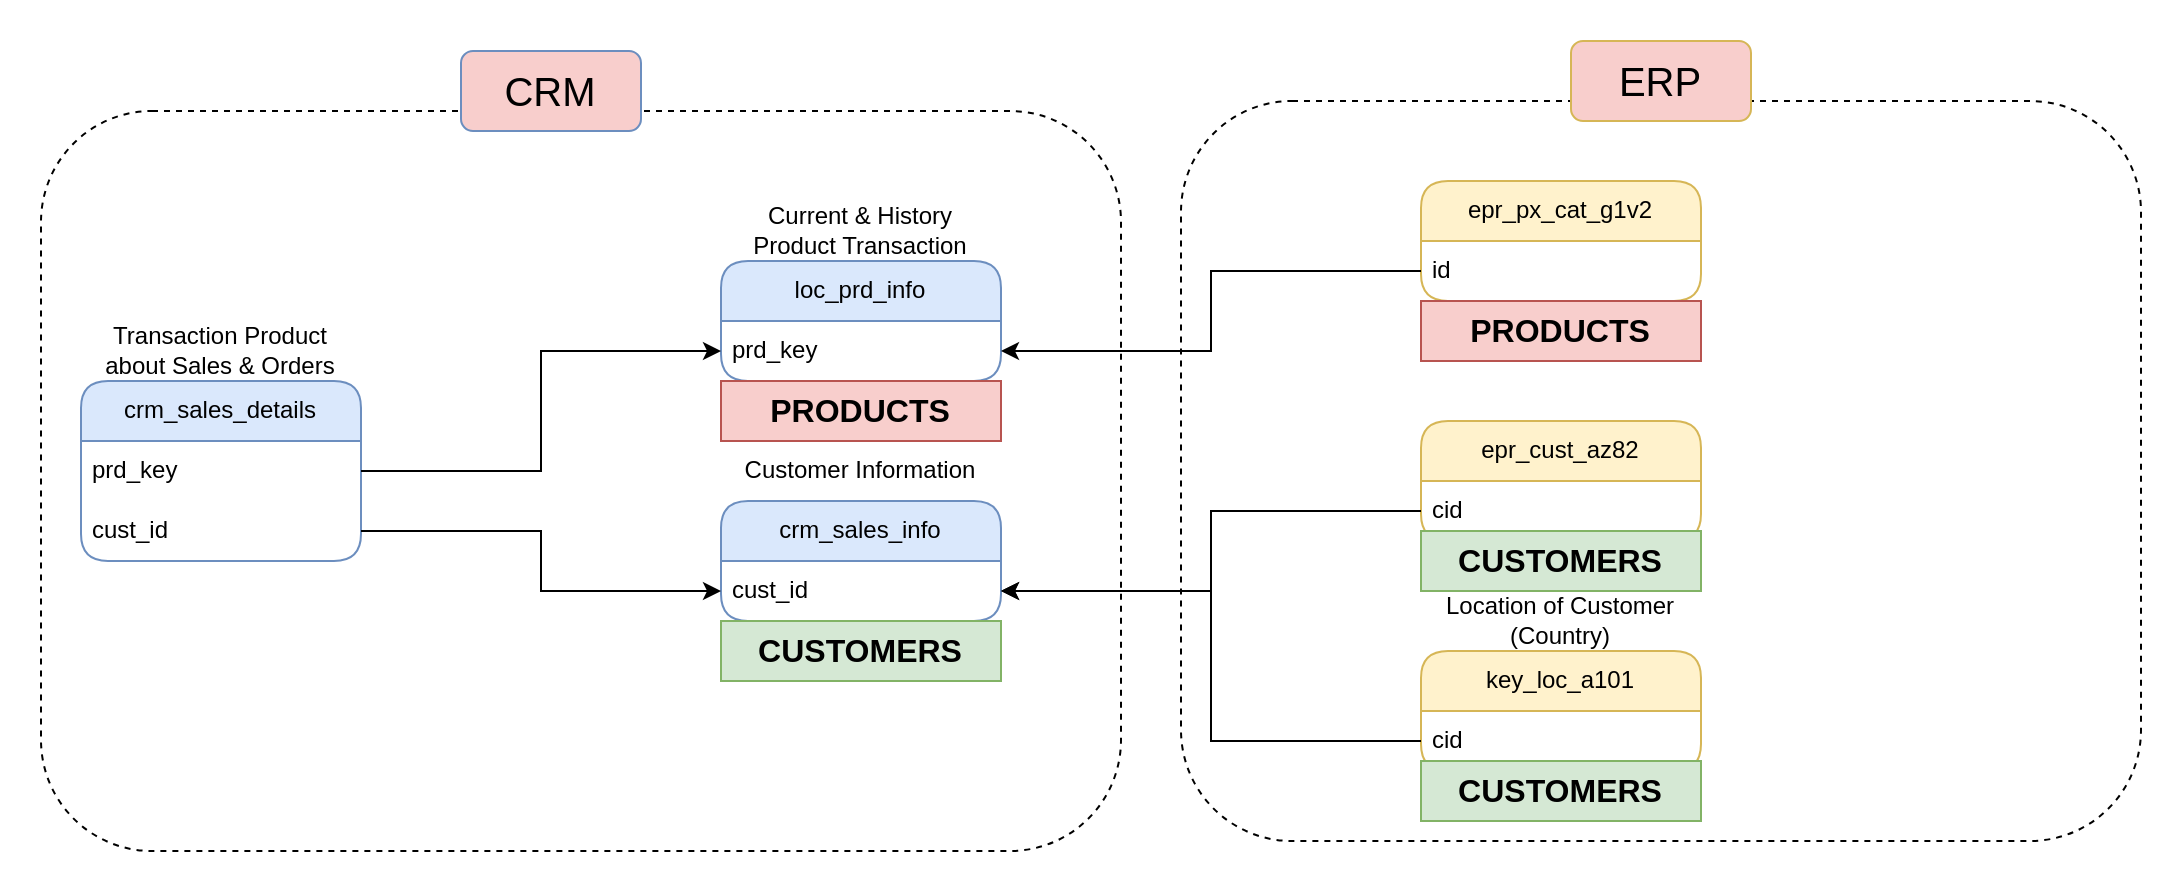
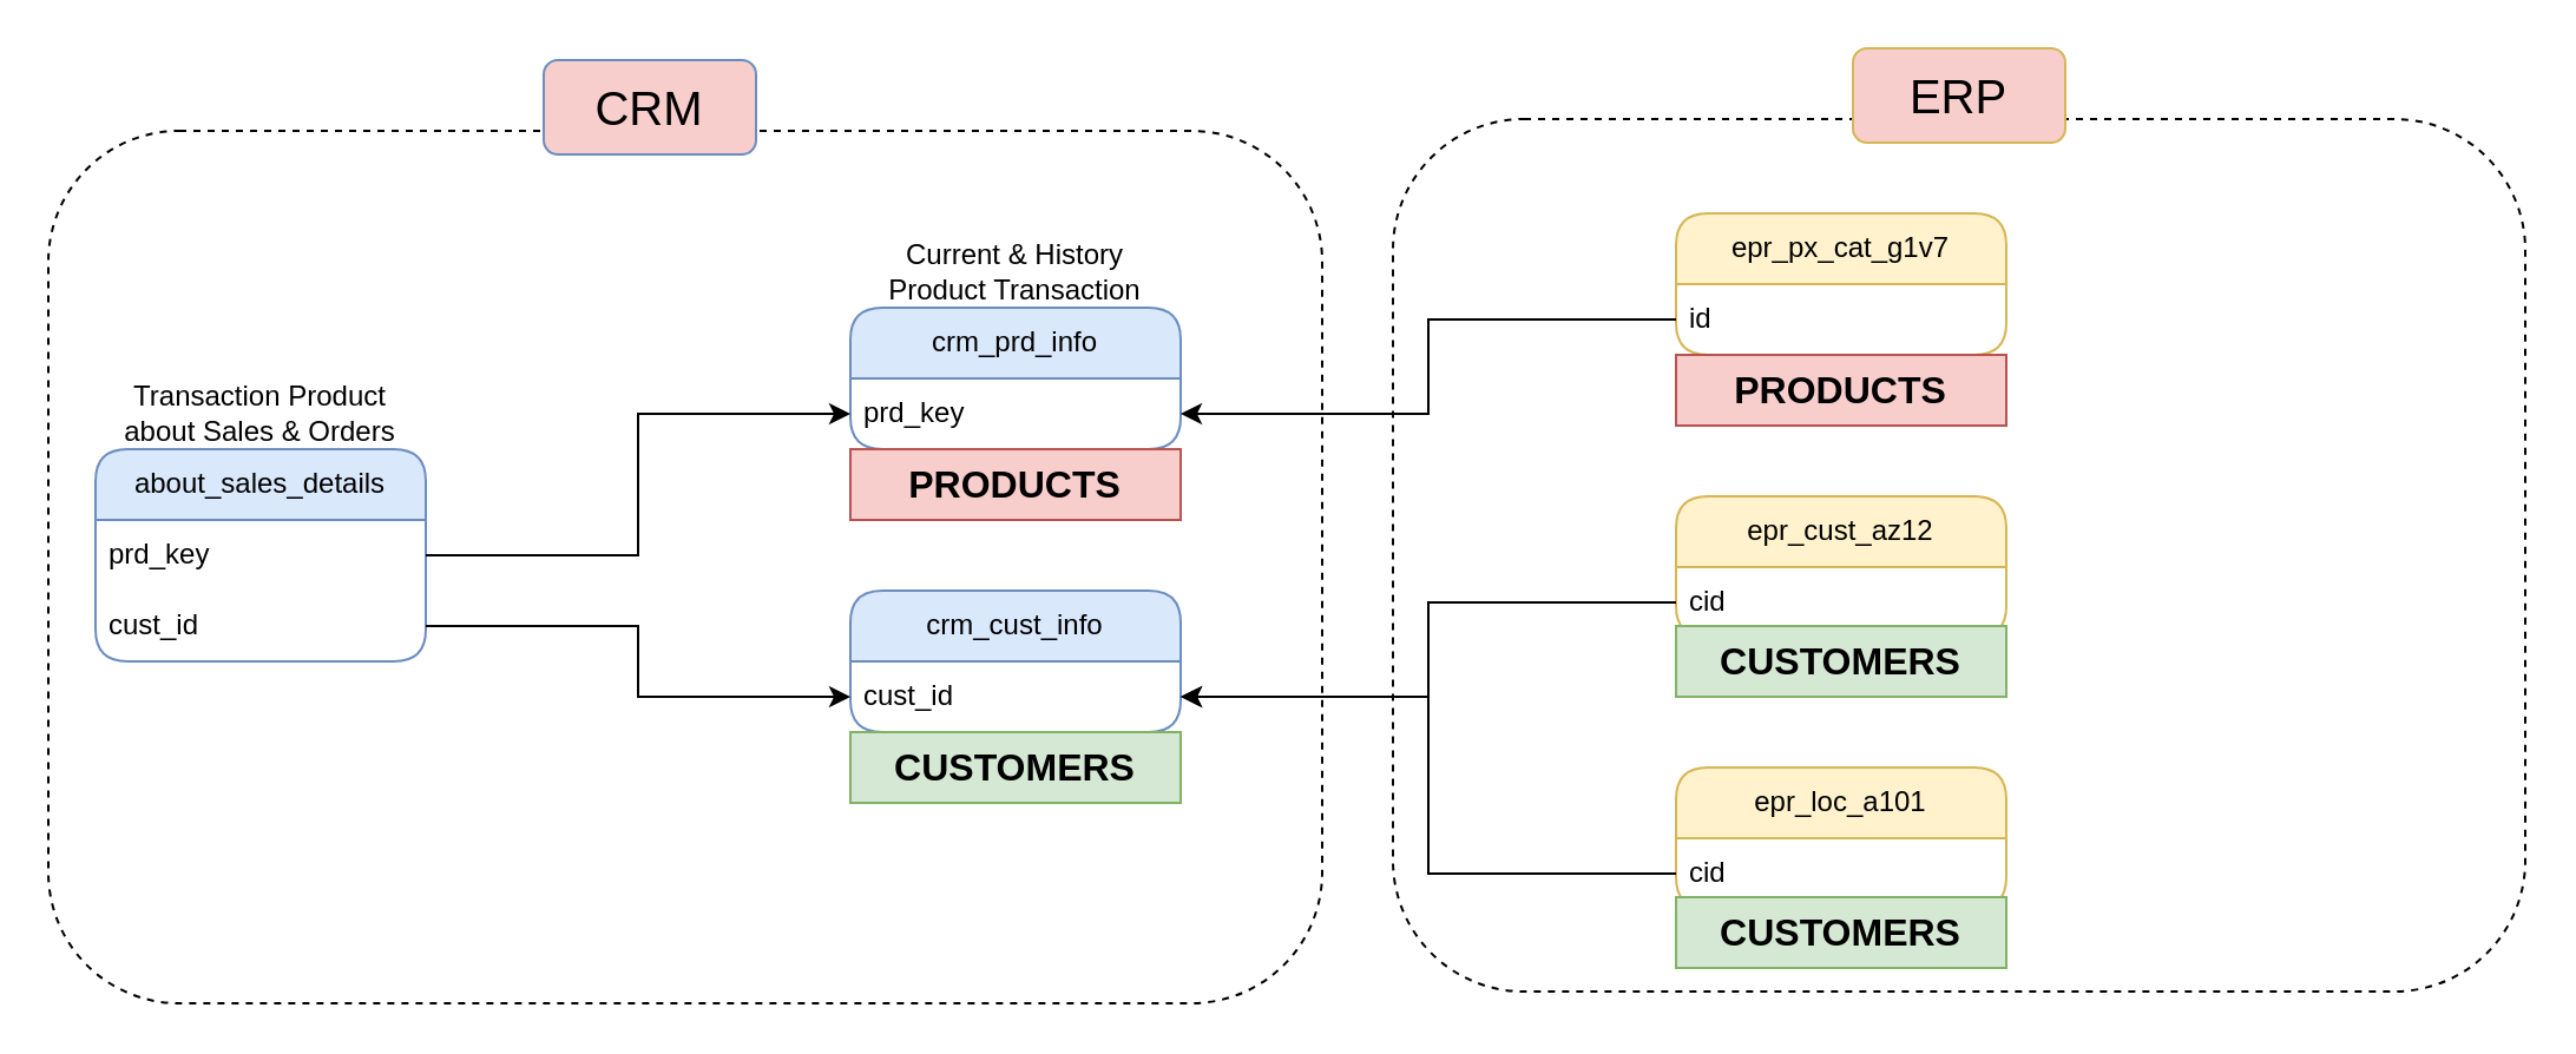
- <mxCell id="14" value="epr_px_cat_g1v2" style="swimlane;fontStyle=0;childLayout=stackLayout;horizontal=1;startSize=30;horizontalStack=0;resizeParent=1;resizeParentMax=0;resizeLast=0;collapsible=1;marginBottom=0;whiteSpace=wrap;html=1;rounded=1;fillColor=#fff2cc;strokeColor=#d6b656;" vertex="1" parent="1"><mxGeometry x="710" y="90" width="140" height="60" as="geometry" /></mxCell>
+ <mxCell id="14" value="epr_px_cat_g1v7" style="swimlane;fontStyle=0;childLayout=stackLayout;horizontal=1;startSize=30;horizontalStack=0;resizeParent=1;resizeParentMax=0;resizeLast=0;collapsible=1;marginBottom=0;whiteSpace=wrap;html=1;rounded=1;fillColor=#fff2cc;strokeColor=#d6b656;" vertex="1" parent="1"><mxGeometry x="710" y="90" width="140" height="60" as="geometry" /></mxCell>
- <mxCell id="5" value="loc_prd_info" style="swimlane;fontStyle=0;childLayout=stackLayout;horizontal=1;startSize=30;horizontalStack=0;resizeParent=1;resizeParentMax=0;resizeLast=0;collapsible=1;marginBottom=0;whiteSpace=wrap;html=1;rounded=1;fillColor=#dae8fc;strokeColor=#6c8ebf;" vertex="1" parent="1"><mxGeometry x="360" y="130" width="140" height="60" as="geometry" /></mxCell>
+ <mxCell id="5" value="crm_prd_info" style="swimlane;fontStyle=0;childLayout=stackLayout;horizontal=1;startSize=30;horizontalStack=0;resizeParent=1;resizeParentMax=0;resizeLast=0;collapsible=1;marginBottom=0;whiteSpace=wrap;html=1;rounded=1;fillColor=#dae8fc;strokeColor=#6c8ebf;" vertex="1" parent="1"><mxGeometry x="360" y="130" width="140" height="60" as="geometry" /></mxCell>
- <mxCell id="8" value="crm_sales_details" style="swimlane;fontStyle=0;childLayout=stackLayout;horizontal=1;startSize=30;horizontalStack=0;resizeParent=1;resizeParentMax=0;resizeLast=0;collapsible=1;marginBottom=0;whiteSpace=wrap;html=1;rounded=1;fillColor=#dae8fc;strokeColor=#6c8ebf;" vertex="1" parent="1"><mxGeometry x="40" y="190" width="140" height="90" as="geometry" /></mxCell>
+ <mxCell id="8" value="about_sales_details" style="swimlane;fontStyle=0;childLayout=stackLayout;horizontal=1;startSize=30;horizontalStack=0;resizeParent=1;resizeParentMax=0;resizeLast=0;collapsible=1;marginBottom=0;whiteSpace=wrap;html=1;rounded=1;fillColor=#dae8fc;strokeColor=#6c8ebf;" vertex="1" parent="1"><mxGeometry x="40" y="190" width="140" height="90" as="geometry" /></mxCell>
- <mxCell id="16" value="epr_cust_az82" style="swimlane;fontStyle=0;childLayout=stackLayout;horizontal=1;startSize=30;horizontalStack=0;resizeParent=1;resizeParentMax=0;resizeLast=0;collapsible=1;marginBottom=0;whiteSpace=wrap;html=1;rounded=1;fillColor=#fff2cc;strokeColor=#d6b656;" vertex="1" parent="1"><mxGeometry x="710" y="210" width="140" height="60" as="geometry" /></mxCell>
+ <mxCell id="16" value="epr_cust_az12" style="swimlane;fontStyle=0;childLayout=stackLayout;horizontal=1;startSize=30;horizontalStack=0;resizeParent=1;resizeParentMax=0;resizeLast=0;collapsible=1;marginBottom=0;whiteSpace=wrap;html=1;rounded=1;fillColor=#fff2cc;strokeColor=#d6b656;" vertex="1" parent="1"><mxGeometry x="710" y="210" width="140" height="60" as="geometry" /></mxCell>
- <mxCell id="4" value="Customer Information" style="text;html=1;align=center;verticalAlign=middle;whiteSpace=wrap;rounded=0;" vertex="1" parent="1"><mxGeometry x="370" y="220" width="120" height="30" as="geometry" /></mxCell>
- <mxCell id="2" value="crm_sales_info" style="swimlane;fontStyle=0;childLayout=stackLayout;horizontal=1;startSize=30;horizontalStack=0;resizeParent=1;resizeParentMax=0;resizeLast=0;collapsible=1;marginBottom=0;whiteSpace=wrap;html=1;rounded=1;fillColor=#dae8fc;strokeColor=#6c8ebf;" vertex="1" parent="1"><mxGeometry x="360" y="250" width="140" height="60" as="geometry" /></mxCell>
+ <mxCell id="2" value="crm_cust_info" style="swimlane;fontStyle=0;childLayout=stackLayout;horizontal=1;startSize=30;horizontalStack=0;resizeParent=1;resizeParentMax=0;resizeLast=0;collapsible=1;marginBottom=0;whiteSpace=wrap;html=1;rounded=1;fillColor=#dae8fc;strokeColor=#6c8ebf;" vertex="1" parent="1"><mxGeometry x="360" y="250" width="140" height="60" as="geometry" /></mxCell>
- <mxCell id="20" value="Location of Customer (Country)" style="text;html=1;align=center;verticalAlign=middle;whiteSpace=wrap;rounded=0;" vertex="1" parent="1"><mxGeometry x="715" y="295" width="130" height="30" as="geometry" /></mxCell>
- <mxCell id="18" value="key_loc_a101" style="swimlane;fontStyle=0;childLayout=stackLayout;horizontal=1;startSize=30;horizontalStack=0;resizeParent=1;resizeParentMax=0;resizeLast=0;collapsible=1;marginBottom=0;whiteSpace=wrap;html=1;rounded=1;fillColor=#fff2cc;strokeColor=#d6b656;" vertex="1" parent="1"><mxGeometry x="710" y="325" width="140" height="60" as="geometry" /></mxCell>
+ <mxCell id="18" value="epr_loc_a101" style="swimlane;fontStyle=0;childLayout=stackLayout;horizontal=1;startSize=30;horizontalStack=0;resizeParent=1;resizeParentMax=0;resizeLast=0;collapsible=1;marginBottom=0;whiteSpace=wrap;html=1;rounded=1;fillColor=#fff2cc;strokeColor=#d6b656;" vertex="1" parent="1"><mxGeometry x="710" y="325" width="140" height="60" as="geometry" /></mxCell>
